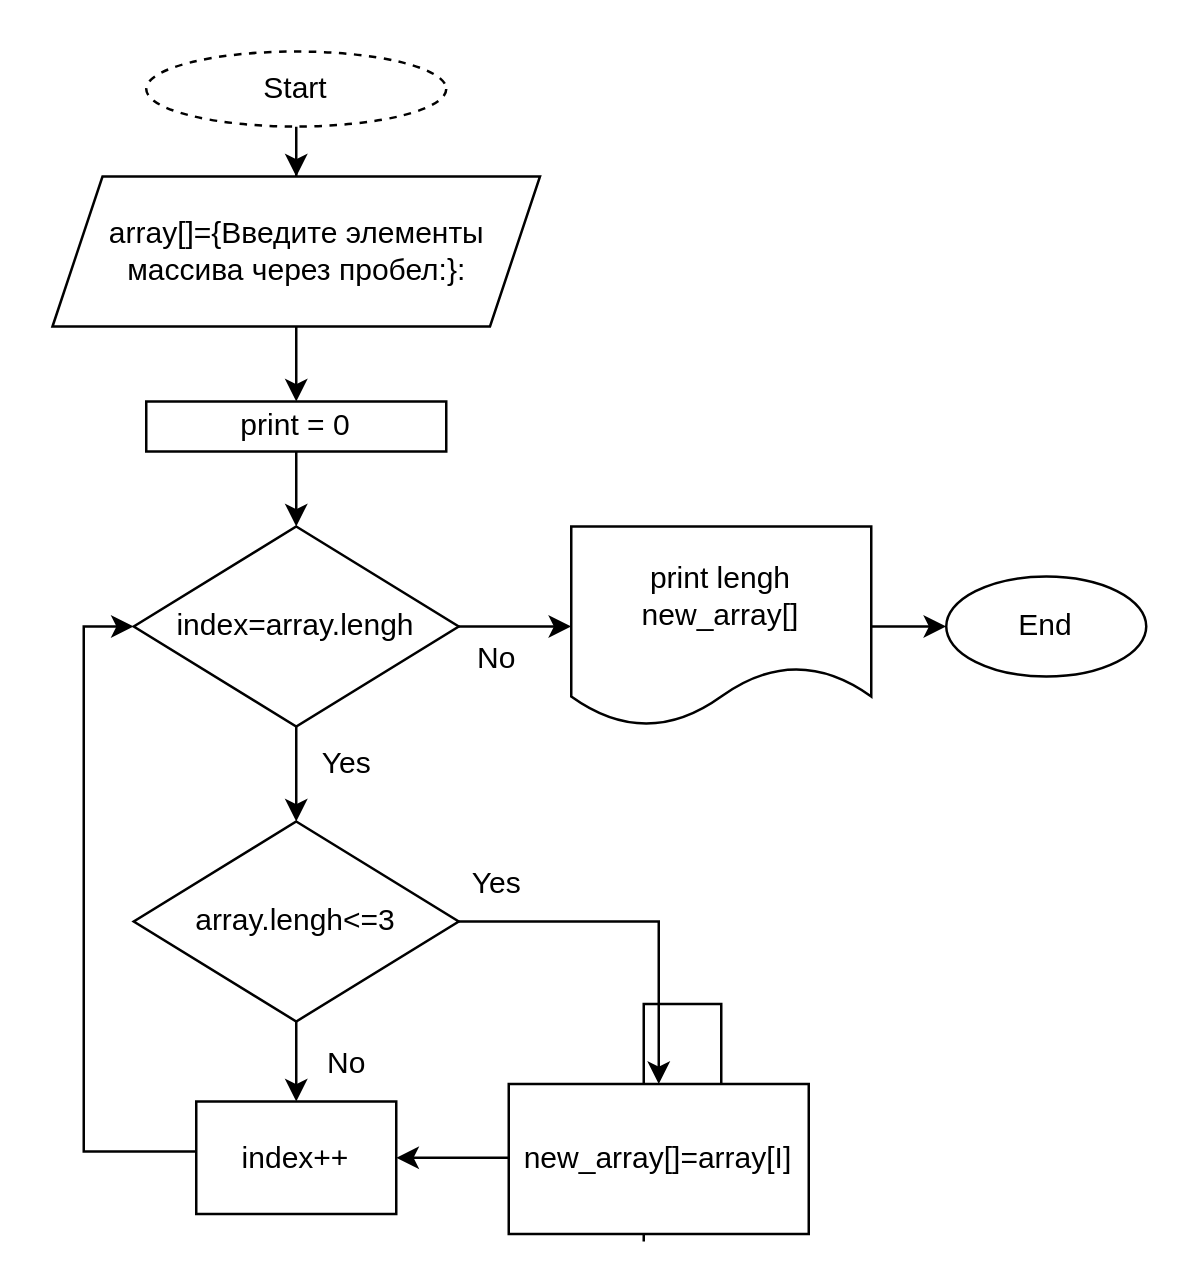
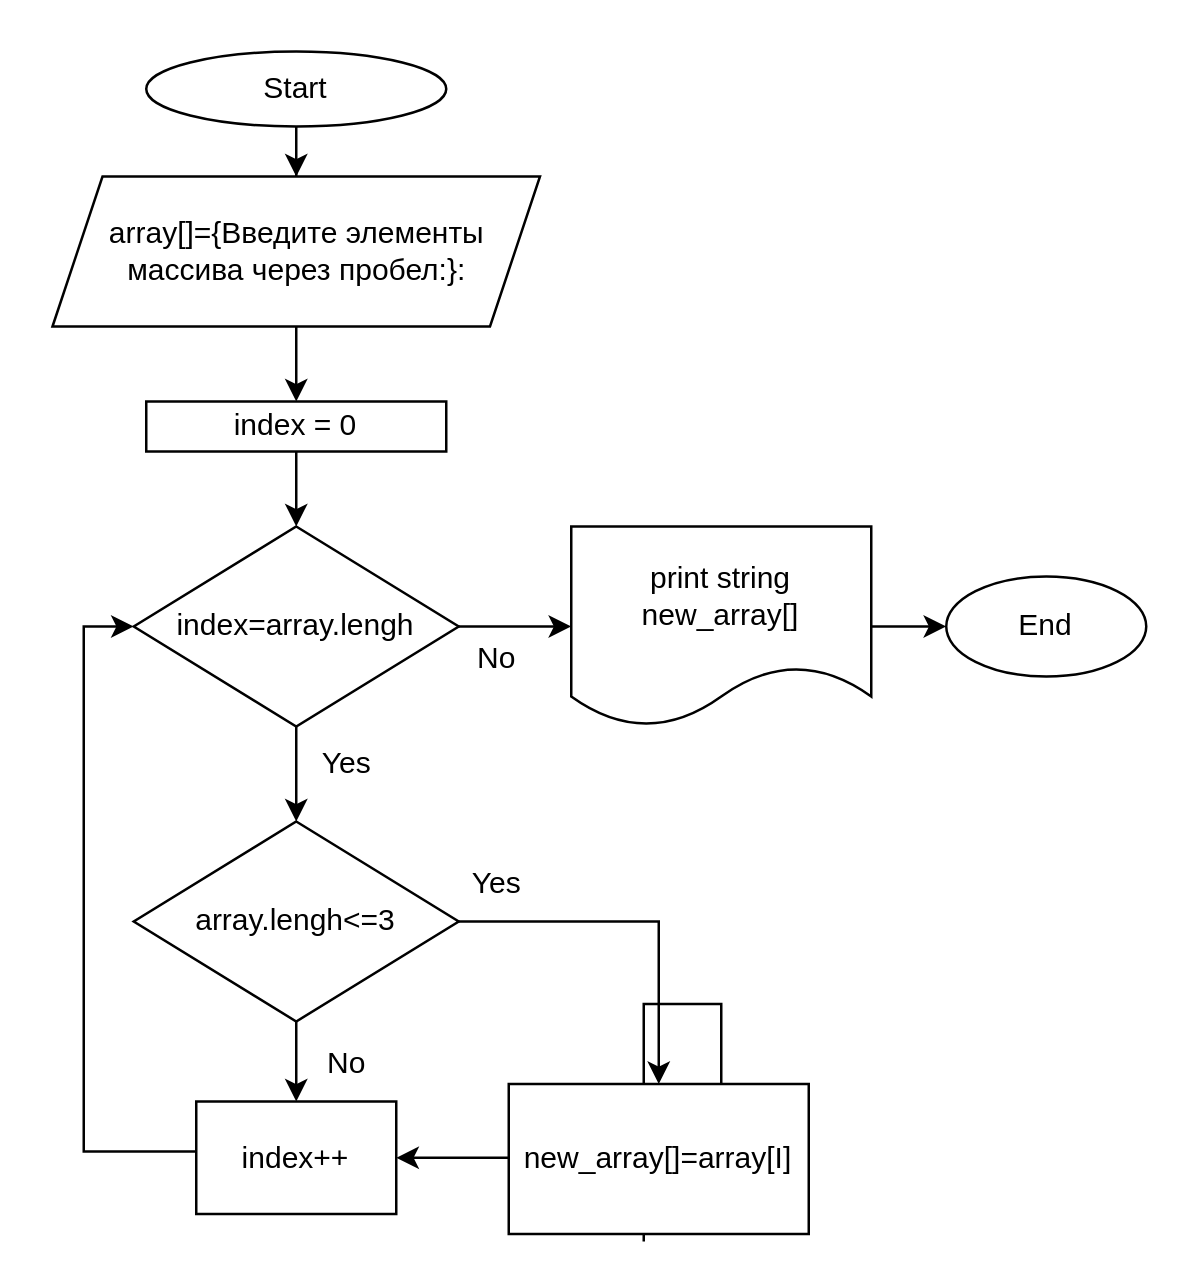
- <mxCell id="3" value="Start" style="ellipse;whiteSpace=wrap;html=1;dashed=1;" vertex="1" parent="1"><mxGeometry x="58" y="20" width="120" height="30" as="geometry" /></mxCell>
+ <mxCell id="3" value="Start" style="ellipse;whiteSpace=wrap;html=1;" vertex="1" parent="1"><mxGeometry x="58" y="20" width="120" height="30" as="geometry" /></mxCell>
- <mxCell id="7" value="print = 0" style="whiteSpace=wrap;html=1;" vertex="1" parent="1"><mxGeometry x="58" y="160" width="120" height="20" as="geometry" /></mxCell>
+ <mxCell id="7" value="index = 0" style="whiteSpace=wrap;html=1;" vertex="1" parent="1"><mxGeometry x="58" y="160" width="120" height="20" as="geometry" /></mxCell>
- <mxCell id="12" value="print lengh new_array[]" style="shape=document;whiteSpace=wrap;html=1;boundedLbl=1;" vertex="1" parent="1"><mxGeometry x="228" y="210" width="120" height="80" as="geometry" /></mxCell>
+ <mxCell id="12" value="print string new_array[]" style="shape=document;whiteSpace=wrap;html=1;boundedLbl=1;" vertex="1" parent="1"><mxGeometry x="228" y="210" width="120" height="80" as="geometry" /></mxCell>
